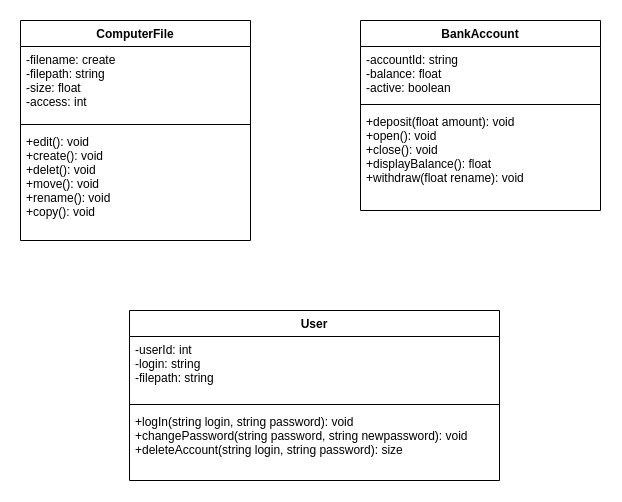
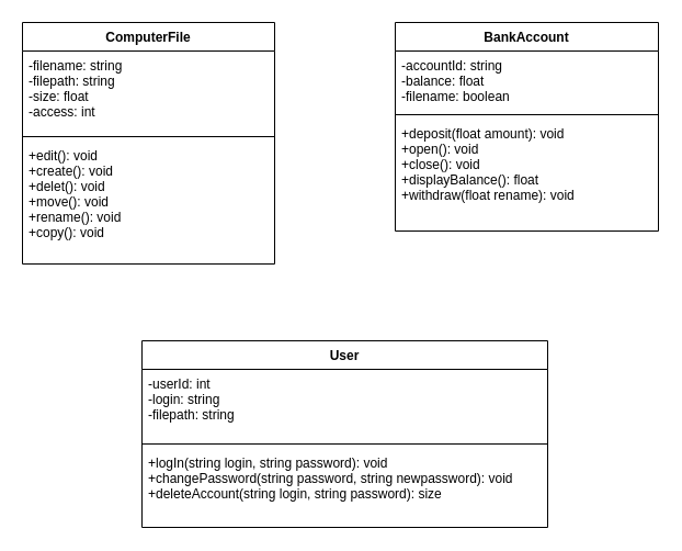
- <mxCell id="3" value="-filename: create&#10;-filepath: string&#10;-size: float&#10;-access: int" style="text;strokeColor=none;fillColor=none;align=left;verticalAlign=top;spacingLeft=4;spacingRight=4;overflow=hidden;rotatable=0;points=[[0,0.5],[1,0.5]];portConstraint=eastwest;" vertex="1" parent="2"><mxGeometry y="26" width="230" height="74" as="geometry" /></mxCell>
+ <mxCell id="3" value="-filename: string&#10;-filepath: string&#10;-size: float&#10;-access: int" style="text;strokeColor=none;fillColor=none;align=left;verticalAlign=top;spacingLeft=4;spacingRight=4;overflow=hidden;rotatable=0;points=[[0,0.5],[1,0.5]];portConstraint=eastwest;" vertex="1" parent="2"><mxGeometry y="26" width="230" height="74" as="geometry" /></mxCell>
- <mxCell id="7" value="-accountId: string&#10;-balance: float&#10;-active: boolean&#10;" style="text;strokeColor=none;fillColor=none;align=left;verticalAlign=top;spacingLeft=4;spacingRight=4;overflow=hidden;rotatable=0;points=[[0,0.5],[1,0.5]];portConstraint=eastwest;" vertex="1" parent="6"><mxGeometry y="26" width="240" height="54" as="geometry" /></mxCell>
+ <mxCell id="7" value="-accountId: string&#10;-balance: float&#10;-filename: boolean&#10;" style="text;strokeColor=none;fillColor=none;align=left;verticalAlign=top;spacingLeft=4;spacingRight=4;overflow=hidden;rotatable=0;points=[[0,0.5],[1,0.5]];portConstraint=eastwest;" vertex="1" parent="6"><mxGeometry y="26" width="240" height="54" as="geometry" /></mxCell>
